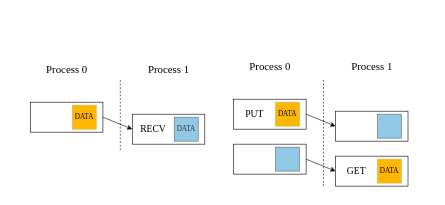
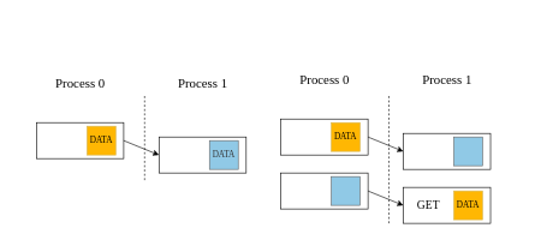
- <mxCell id="18" value="&lt;span style=&quot;font-size: 16px;&quot;&gt;PUT&lt;/span&gt;" style="text;html=1;strokeColor=none;fillColor=none;align=center;verticalAlign=middle;whiteSpace=wrap;rounded=0;fontFamily=Times New Roman;" parent="1" vertex="1"><mxGeometry x="399" y="175" width="50" height="30" as="geometry" /></mxCell>
- <mxCell id="11" value="&lt;span style=&quot;font-size: 16px;&quot;&gt;RECV&lt;/span&gt;" style="text;html=1;strokeColor=none;fillColor=none;align=center;verticalAlign=middle;whiteSpace=wrap;rounded=0;fontFamily=Times New Roman;" parent="1" vertex="1"><mxGeometry x="230" y="200" width="50" height="30" as="geometry" /></mxCell>
